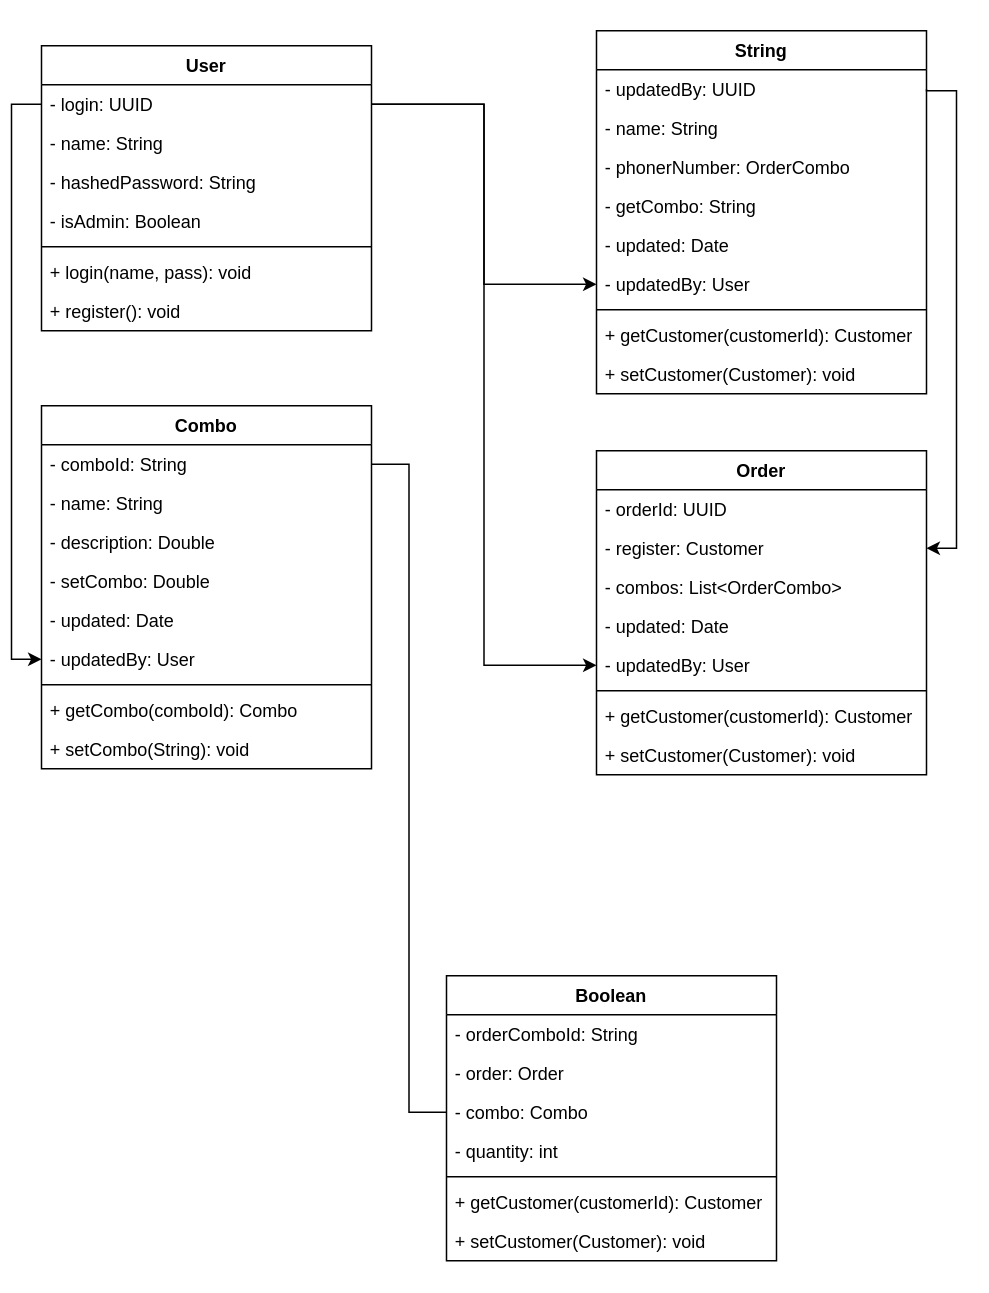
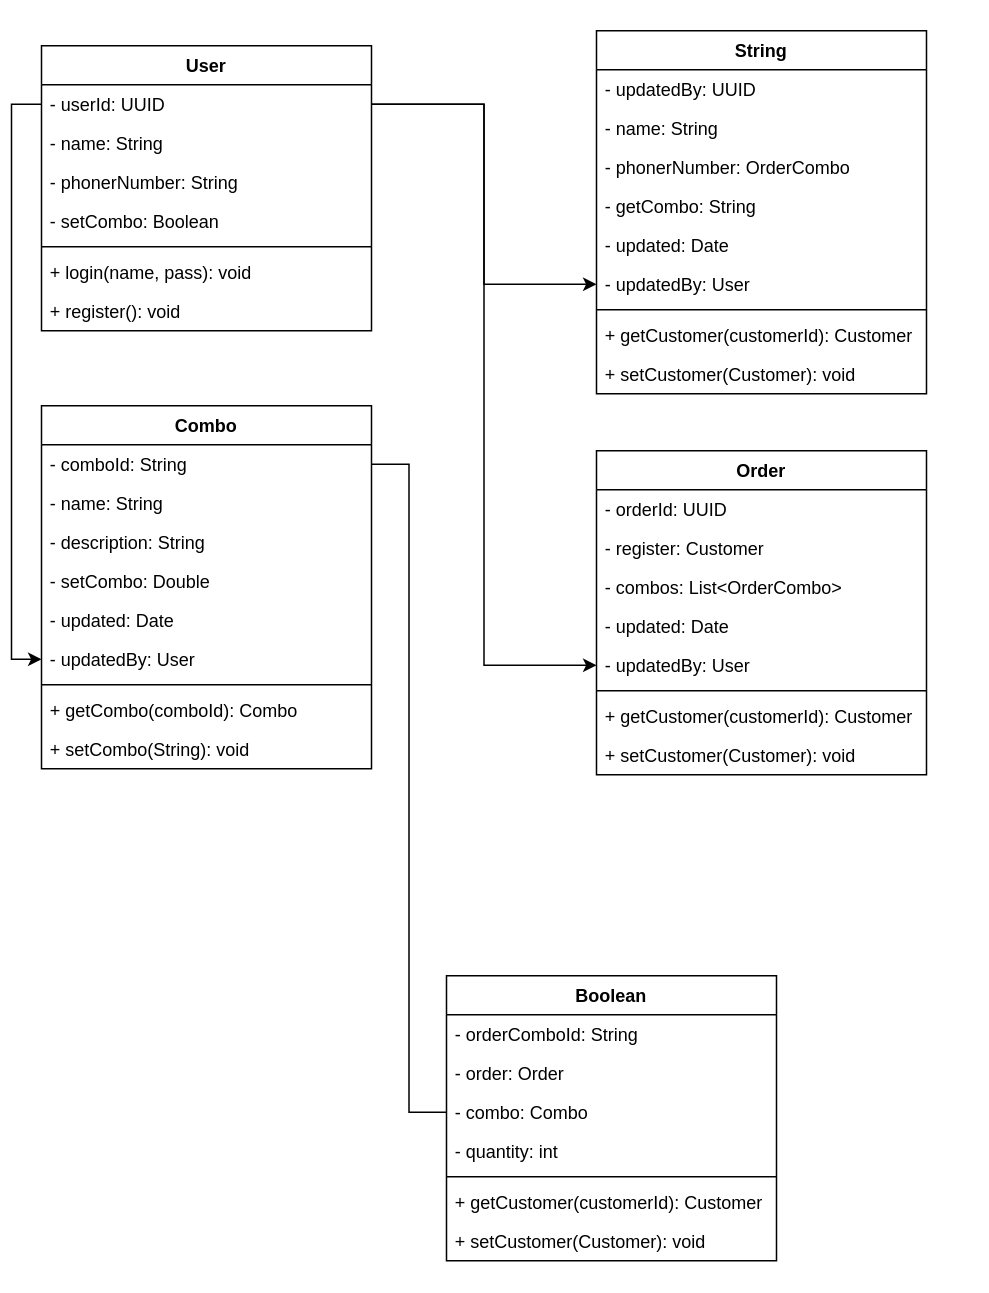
- <mxCell id="13" value="- login: UUID" style="text;strokeColor=none;fillColor=none;align=left;verticalAlign=top;spacingLeft=4;spacingRight=4;overflow=hidden;rotatable=0;points=[[0,0.5],[1,0.5]];portConstraint=eastwest;whiteSpace=wrap;html=1;" vertex="1" parent="12"><mxGeometry y="26" width="220" height="26" as="geometry" /></mxCell>
+ <mxCell id="13" value="- userId: UUID" style="text;strokeColor=none;fillColor=none;align=left;verticalAlign=top;spacingLeft=4;spacingRight=4;overflow=hidden;rotatable=0;points=[[0,0.5],[1,0.5]];portConstraint=eastwest;whiteSpace=wrap;html=1;" vertex="1" parent="12"><mxGeometry y="26" width="220" height="26" as="geometry" /></mxCell>
- <mxCell id="15" value="- hashedPassword: String" style="text;strokeColor=none;fillColor=none;align=left;verticalAlign=top;spacingLeft=4;spacingRight=4;overflow=hidden;rotatable=0;points=[[0,0.5],[1,0.5]];portConstraint=eastwest;whiteSpace=wrap;html=1;" vertex="1" parent="12"><mxGeometry y="78" width="220" height="26" as="geometry" /></mxCell>
+ <mxCell id="15" value="- phonerNumber: String" style="text;strokeColor=none;fillColor=none;align=left;verticalAlign=top;spacingLeft=4;spacingRight=4;overflow=hidden;rotatable=0;points=[[0,0.5],[1,0.5]];portConstraint=eastwest;whiteSpace=wrap;html=1;" vertex="1" parent="12"><mxGeometry y="78" width="220" height="26" as="geometry" /></mxCell>
- <mxCell id="16" value="- isAdmin: Boolean" style="text;strokeColor=none;fillColor=none;align=left;verticalAlign=top;spacingLeft=4;spacingRight=4;overflow=hidden;rotatable=0;points=[[0,0.5],[1,0.5]];portConstraint=eastwest;whiteSpace=wrap;html=1;" vertex="1" parent="12"><mxGeometry y="104" width="220" height="26" as="geometry" /></mxCell>
+ <mxCell id="16" value="- setCombo: Boolean" style="text;strokeColor=none;fillColor=none;align=left;verticalAlign=top;spacingLeft=4;spacingRight=4;overflow=hidden;rotatable=0;points=[[0,0.5],[1,0.5]];portConstraint=eastwest;whiteSpace=wrap;html=1;" vertex="1" parent="12"><mxGeometry y="104" width="220" height="26" as="geometry" /></mxCell>
- <mxCell id="42" style="edgeStyle=orthogonalEdgeStyle;rounded=0;orthogonalLoop=1;jettySize=auto;html=1;exitX=1;exitY=0.5;exitDx=0;exitDy=0;" edge="1" parent="1" source="3" target="34"><mxGeometry relative="1" as="geometry"><Array as="points"><mxPoint x="610" y="60" /><mxPoint x="630" y="60" /><mxPoint x="630" y="365" /></Array></mxGeometry></mxCell>
- <mxCell id="24" value="- description: Double" style="text;strokeColor=none;fillColor=none;align=left;verticalAlign=top;spacingLeft=4;spacingRight=4;overflow=hidden;rotatable=0;points=[[0,0.5],[1,0.5]];portConstraint=eastwest;whiteSpace=wrap;html=1;" vertex="1" parent="21"><mxGeometry y="78" width="220" height="26" as="geometry" /></mxCell>
+ <mxCell id="24" value="- description: String" style="text;strokeColor=none;fillColor=none;align=left;verticalAlign=top;spacingLeft=4;spacingRight=4;overflow=hidden;rotatable=0;points=[[0,0.5],[1,0.5]];portConstraint=eastwest;whiteSpace=wrap;html=1;" vertex="1" parent="21"><mxGeometry y="78" width="220" height="26" as="geometry" /></mxCell>
